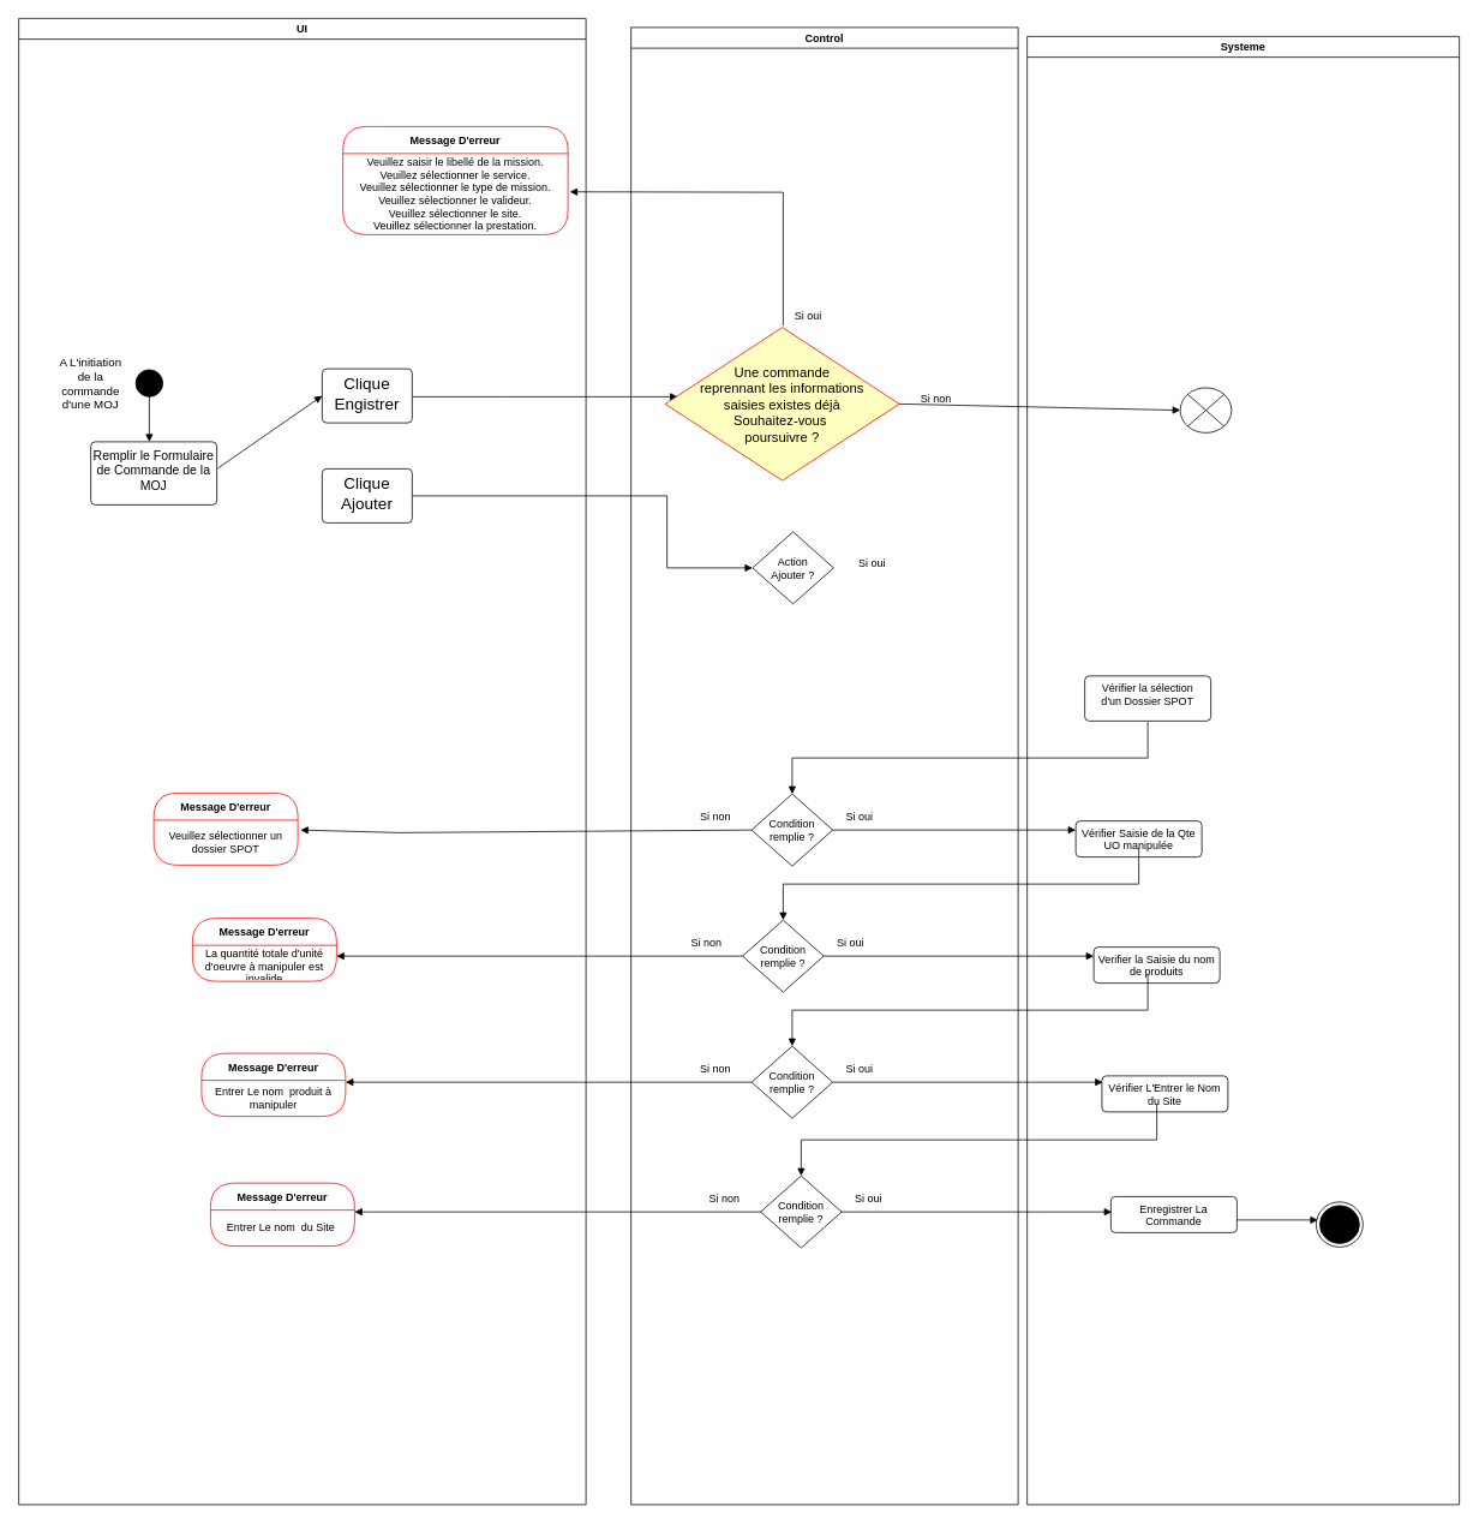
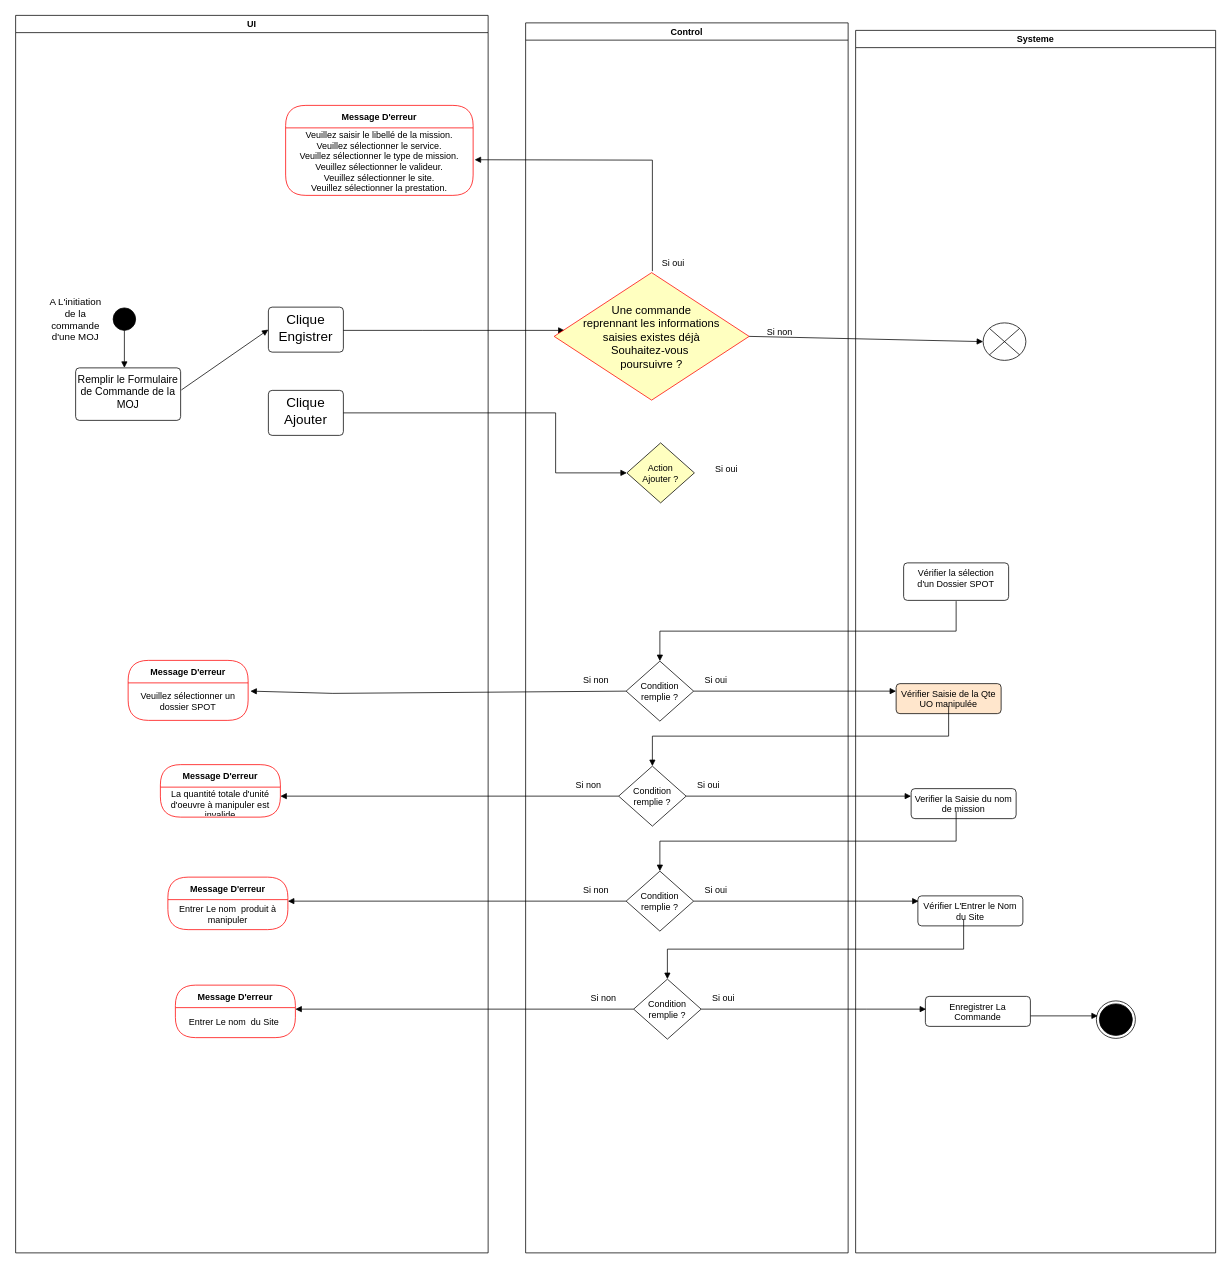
- <mxCell id="18" value="Action&#10;Ajouter ?" style="rhombus;" vertex="1" parent="17"><mxGeometry x="135" y="560" width="90" height="80" as="geometry" /></mxCell>
+ <mxCell id="18" value="Action&#10;Ajouter ?" style="rhombus;fillColor=#ffffc0;" vertex="1" parent="17"><mxGeometry x="135" y="560" width="90" height="80" as="geometry" /></mxCell>
- <mxCell id="25" value="Vérifier Saisie de la Qte UO manipulée" style="html=1;align=center;verticalAlign=top;rounded=1;absoluteArcSize=1;arcSize=10;dashed=0;whiteSpace=wrap;" vertex="1" parent="23"><mxGeometry x="54" y="871" width="140" height="40" as="geometry" /></mxCell>
+ <mxCell id="25" value="Vérifier Saisie de la Qte UO manipulée" style="html=1;align=center;verticalAlign=top;rounded=1;absoluteArcSize=1;arcSize=10;dashed=0;whiteSpace=wrap;fillColor=#ffe6cc;" vertex="1" parent="23"><mxGeometry x="54" y="871" width="140" height="40" as="geometry" /></mxCell>
- <mxCell id="26" value="Verifier la Saisie du nom de produits" style="html=1;align=center;verticalAlign=top;rounded=1;absoluteArcSize=1;arcSize=10;dashed=0;whiteSpace=wrap;" vertex="1" parent="23"><mxGeometry x="74" y="1011" width="140" height="40" as="geometry" /></mxCell>
+ <mxCell id="26" value="Verifier la Saisie du nom de mission" style="html=1;align=center;verticalAlign=top;rounded=1;absoluteArcSize=1;arcSize=10;dashed=0;whiteSpace=wrap;" vertex="1" parent="23"><mxGeometry x="74" y="1011" width="140" height="40" as="geometry" /></mxCell>
